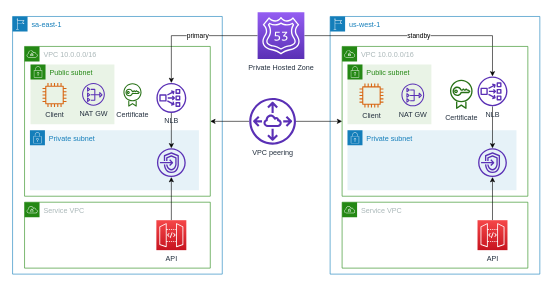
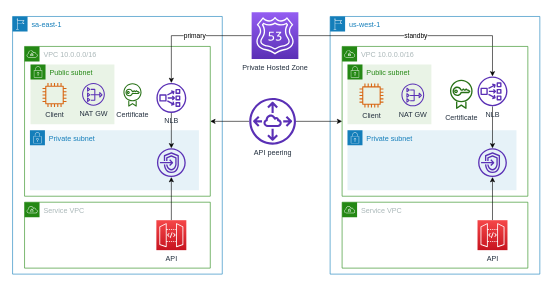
- <mxCell id="11" value="Private Hosted Zone" style="outlineConnect=0;fontColor=#232F3E;gradientColor=#945DF2;gradientDirection=north;fillColor=#5A30B5;strokeColor=#ffffff;dashed=0;verticalLabelPosition=bottom;verticalAlign=top;align=center;html=1;fontSize=12;fontStyle=0;aspect=fixed;shape=mxgraph.aws4.resourceIcon;resIcon=mxgraph.aws4.route_53;" parent="1" vertex="1"><mxGeometry x="429" y="20" width="78" height="78" as="geometry" /></mxCell>
+ <mxCell id="11" value="Private Hosted Zone" style="outlineConnect=0;fontColor=#232F3E;gradientColor=#945DF2;gradientDirection=north;fillColor=#5A30B5;strokeColor=#ffffff;dashed=0;verticalLabelPosition=bottom;verticalAlign=top;align=center;html=1;fontSize=12;fontStyle=0;aspect=fixed;shape=mxgraph.aws4.resourceIcon;resIcon=mxgraph.aws4.route_53;" parent="1" vertex="1"><mxGeometry x="419" y="20" width="78" height="78" as="geometry" /></mxCell>
- <mxCell id="8" value="VPC peering" style="outlineConnect=0;fontColor=#232F3E;gradientColor=none;fillColor=#5A30B5;strokeColor=none;dashed=0;verticalLabelPosition=bottom;verticalAlign=top;align=center;html=1;fontSize=12;fontStyle=0;aspect=fixed;pointerEvents=1;shape=mxgraph.aws4.peering;" parent="1" vertex="1"><mxGeometry x="415" y="163" width="78" height="78" as="geometry" /></mxCell>
+ <mxCell id="8" value="API peering" style="outlineConnect=0;fontColor=#232F3E;gradientColor=none;fillColor=#5A30B5;strokeColor=none;dashed=0;verticalLabelPosition=bottom;verticalAlign=top;align=center;html=1;fontSize=12;fontStyle=0;aspect=fixed;pointerEvents=1;shape=mxgraph.aws4.peering;" parent="1" vertex="1"><mxGeometry x="415" y="163" width="78" height="78" as="geometry" /></mxCell>
